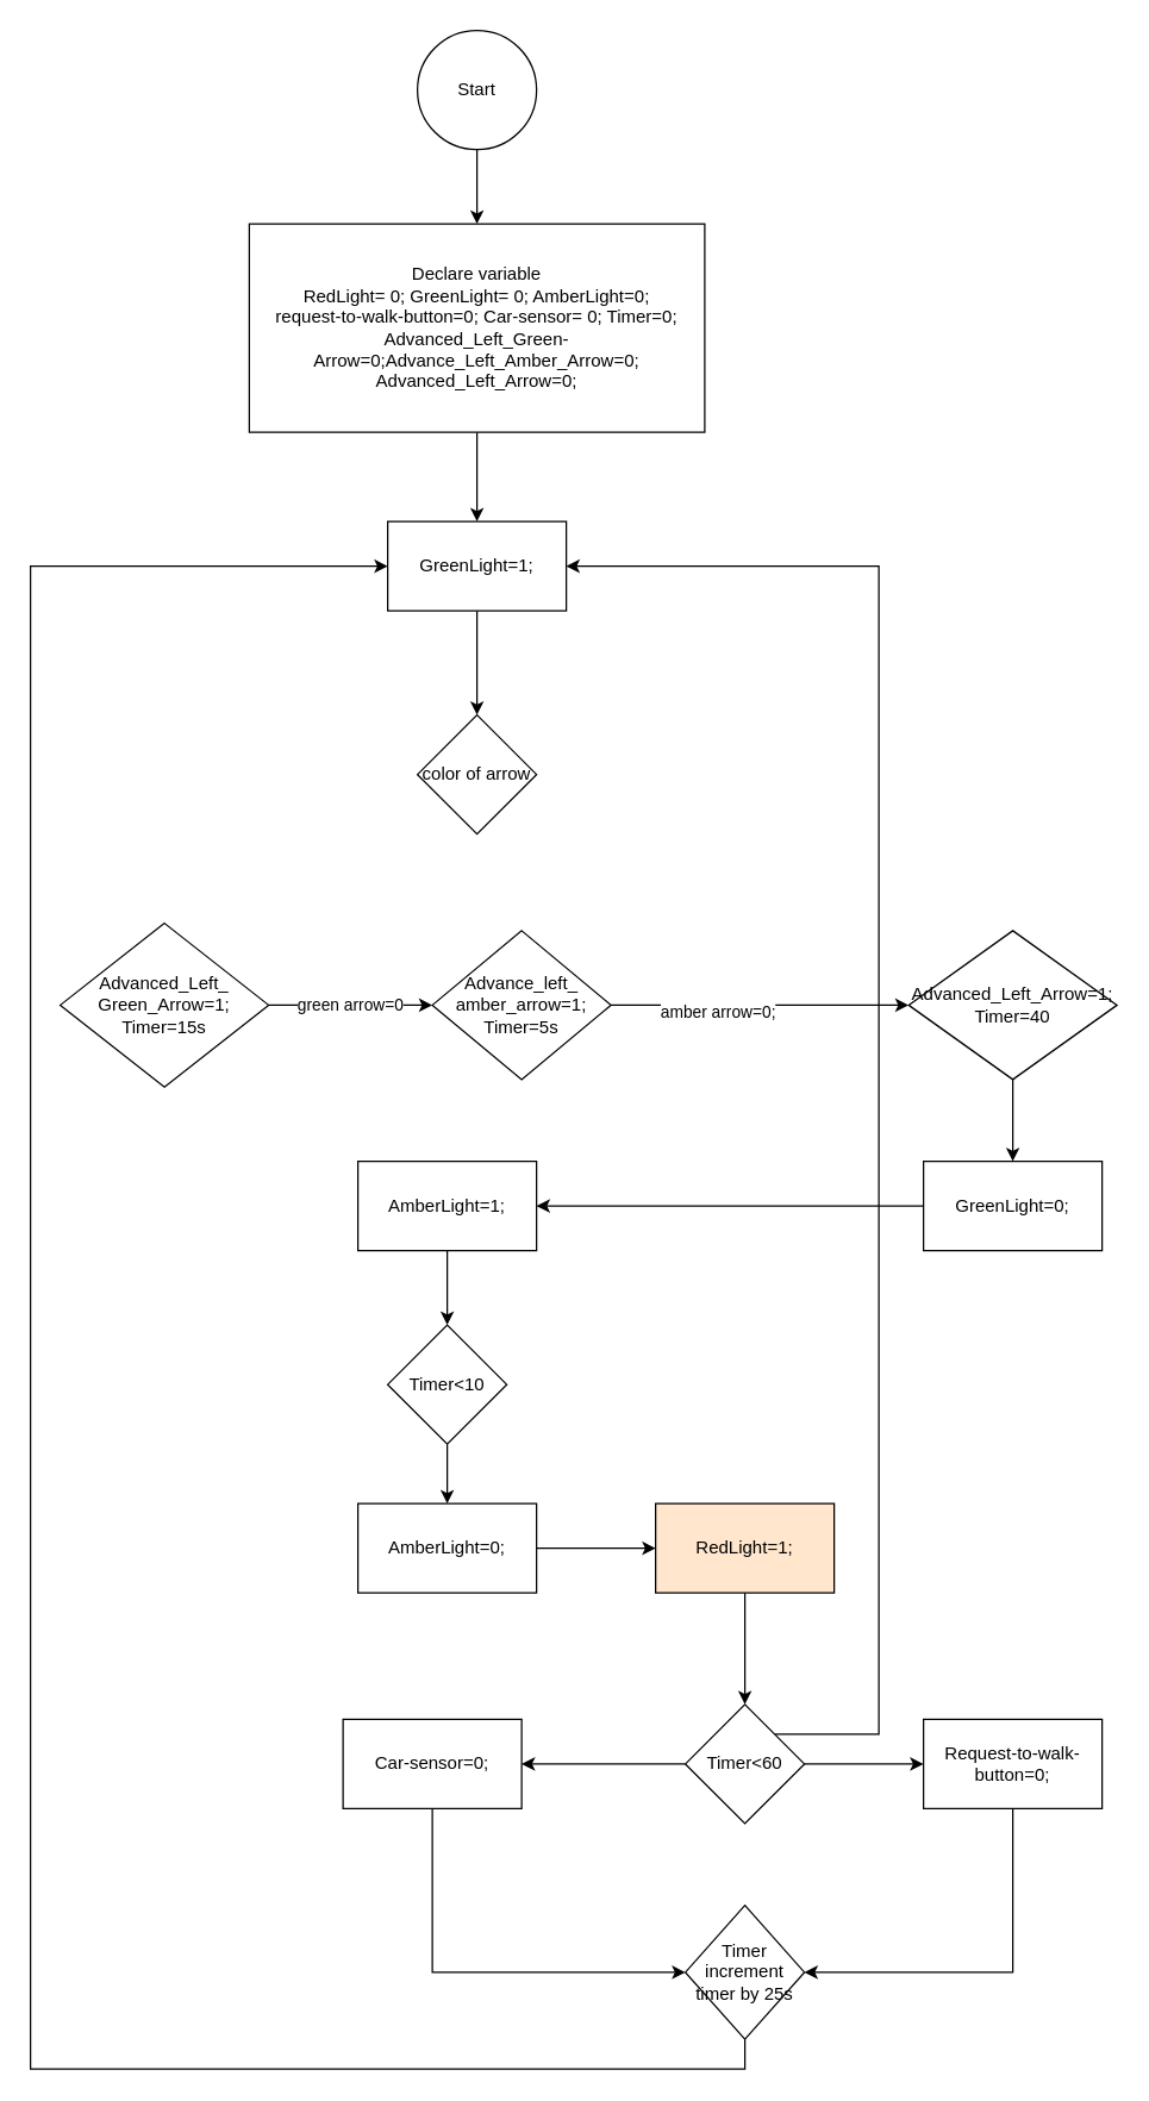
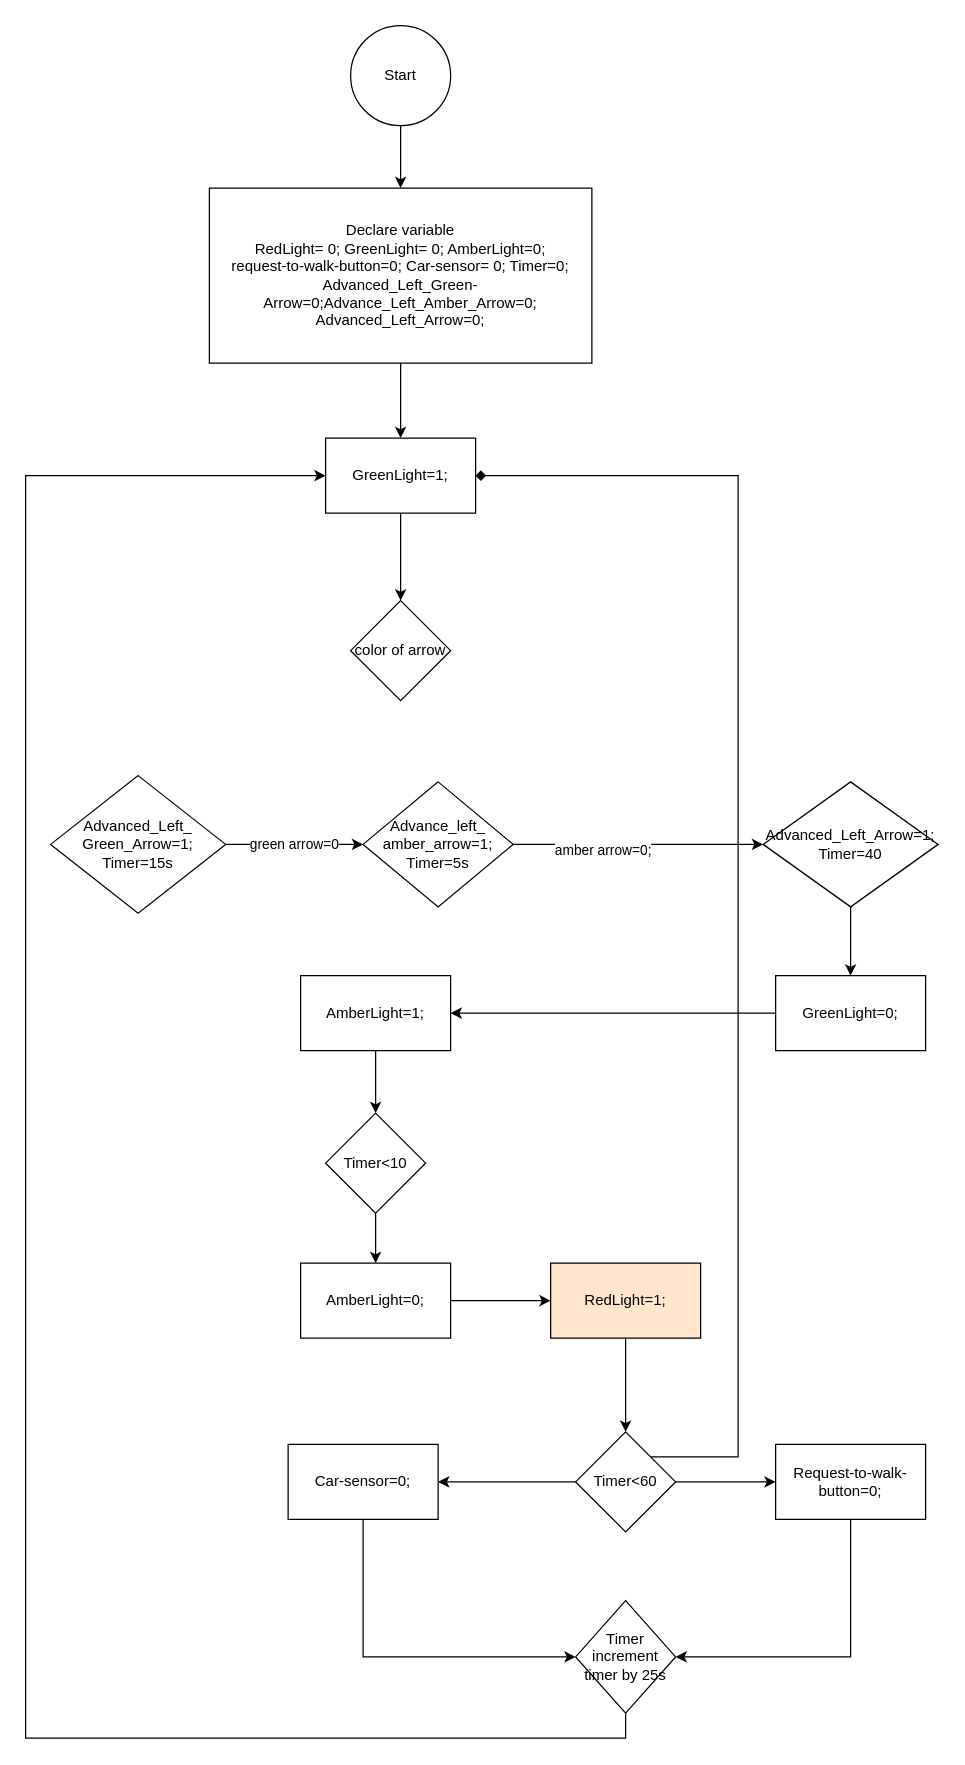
- <mxCell id="28" style="edgeStyle=orthogonalEdgeStyle;rounded=0;orthogonalLoop=1;jettySize=auto;html=1;exitX=1;exitY=0;exitDx=0;exitDy=0;entryX=1;entryY=0.5;entryDx=0;entryDy=0;" parent="1" source="29" target="7" edge="1"><mxGeometry relative="1" as="geometry"><Array as="points"><mxPoint x="590" y="1165" /><mxPoint x="590" y="380" /></Array></mxGeometry></mxCell>
+ <mxCell id="28" style="edgeStyle=orthogonalEdgeStyle;rounded=0;orthogonalLoop=1;jettySize=auto;html=1;exitX=1;exitY=0;exitDx=0;exitDy=0;entryX=1;entryY=0.5;entryDx=0;entryDy=0;endArrow=diamond;" parent="1" source="29" target="7" edge="1"><mxGeometry relative="1" as="geometry"><Array as="points"><mxPoint x="590" y="1165" /><mxPoint x="590" y="380" /></Array></mxGeometry></mxCell>
